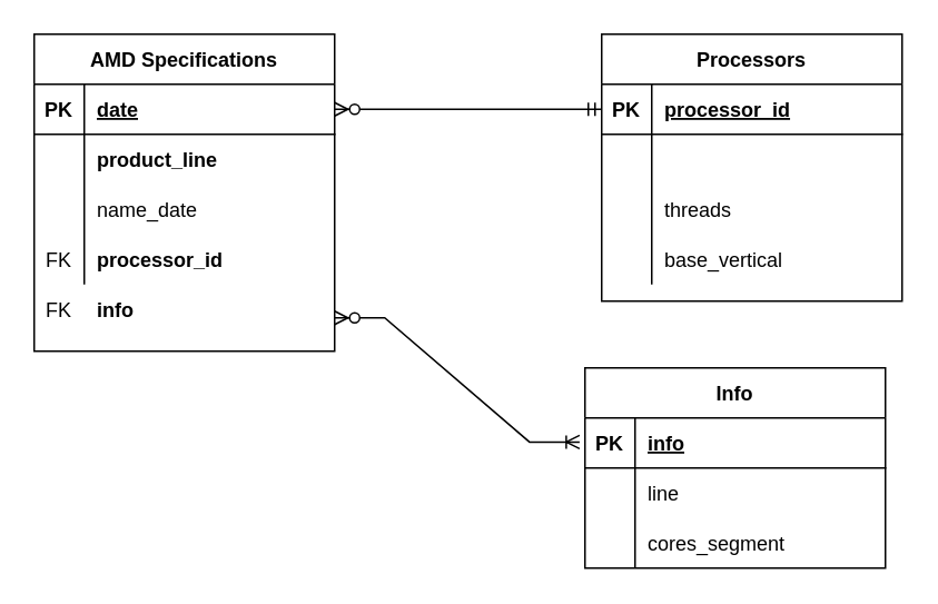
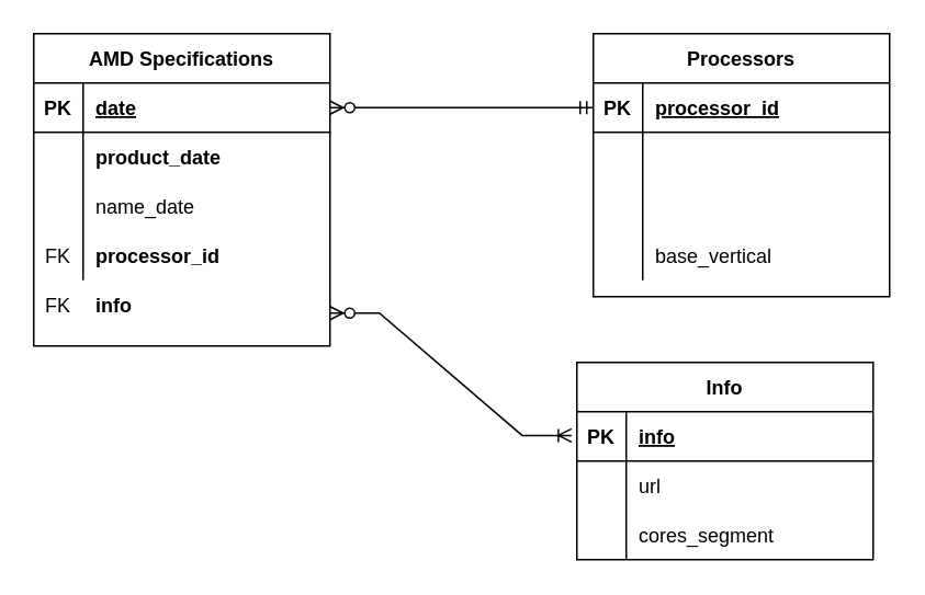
- <mxCell id="20" value="product_line" style="shape=partialRectangle;connectable=0;fillColor=none;top=0;left=0;bottom=0;right=0;align=left;spacingLeft=6;overflow=hidden;fontStyle=1" parent="18" vertex="1"><mxGeometry x="30" width="150" height="30" as="geometry"><mxRectangle width="150" height="30" as="alternateBounds" /></mxGeometry></mxCell>
+ <mxCell id="20" value="product_date" style="shape=partialRectangle;connectable=0;fillColor=none;top=0;left=0;bottom=0;right=0;align=left;spacingLeft=6;overflow=hidden;fontStyle=1" parent="18" vertex="1"><mxGeometry x="30" width="150" height="30" as="geometry"><mxRectangle width="150" height="30" as="alternateBounds" /></mxGeometry></mxCell>
- <mxCell id="10" value="threads" style="shape=partialRectangle;connectable=0;fillColor=none;top=0;left=0;bottom=0;right=0;align=left;spacingLeft=6;overflow=hidden;" parent="8" vertex="1"><mxGeometry x="30" width="150" height="30" as="geometry"><mxRectangle width="150" height="30" as="alternateBounds" /></mxGeometry></mxCell>
- <mxCell id="33" value="line" style="shape=partialRectangle;connectable=0;fillColor=none;top=0;left=0;bottom=0;right=0;align=left;spacingLeft=6;overflow=hidden;" parent="31" vertex="1"><mxGeometry x="30" width="150" height="30" as="geometry"><mxRectangle width="150" height="30" as="alternateBounds" /></mxGeometry></mxCell>
+ <mxCell id="33" value="url" style="shape=partialRectangle;connectable=0;fillColor=none;top=0;left=0;bottom=0;right=0;align=left;spacingLeft=6;overflow=hidden;" parent="31" vertex="1"><mxGeometry x="30" width="150" height="30" as="geometry"><mxRectangle width="150" height="30" as="alternateBounds" /></mxGeometry></mxCell>
